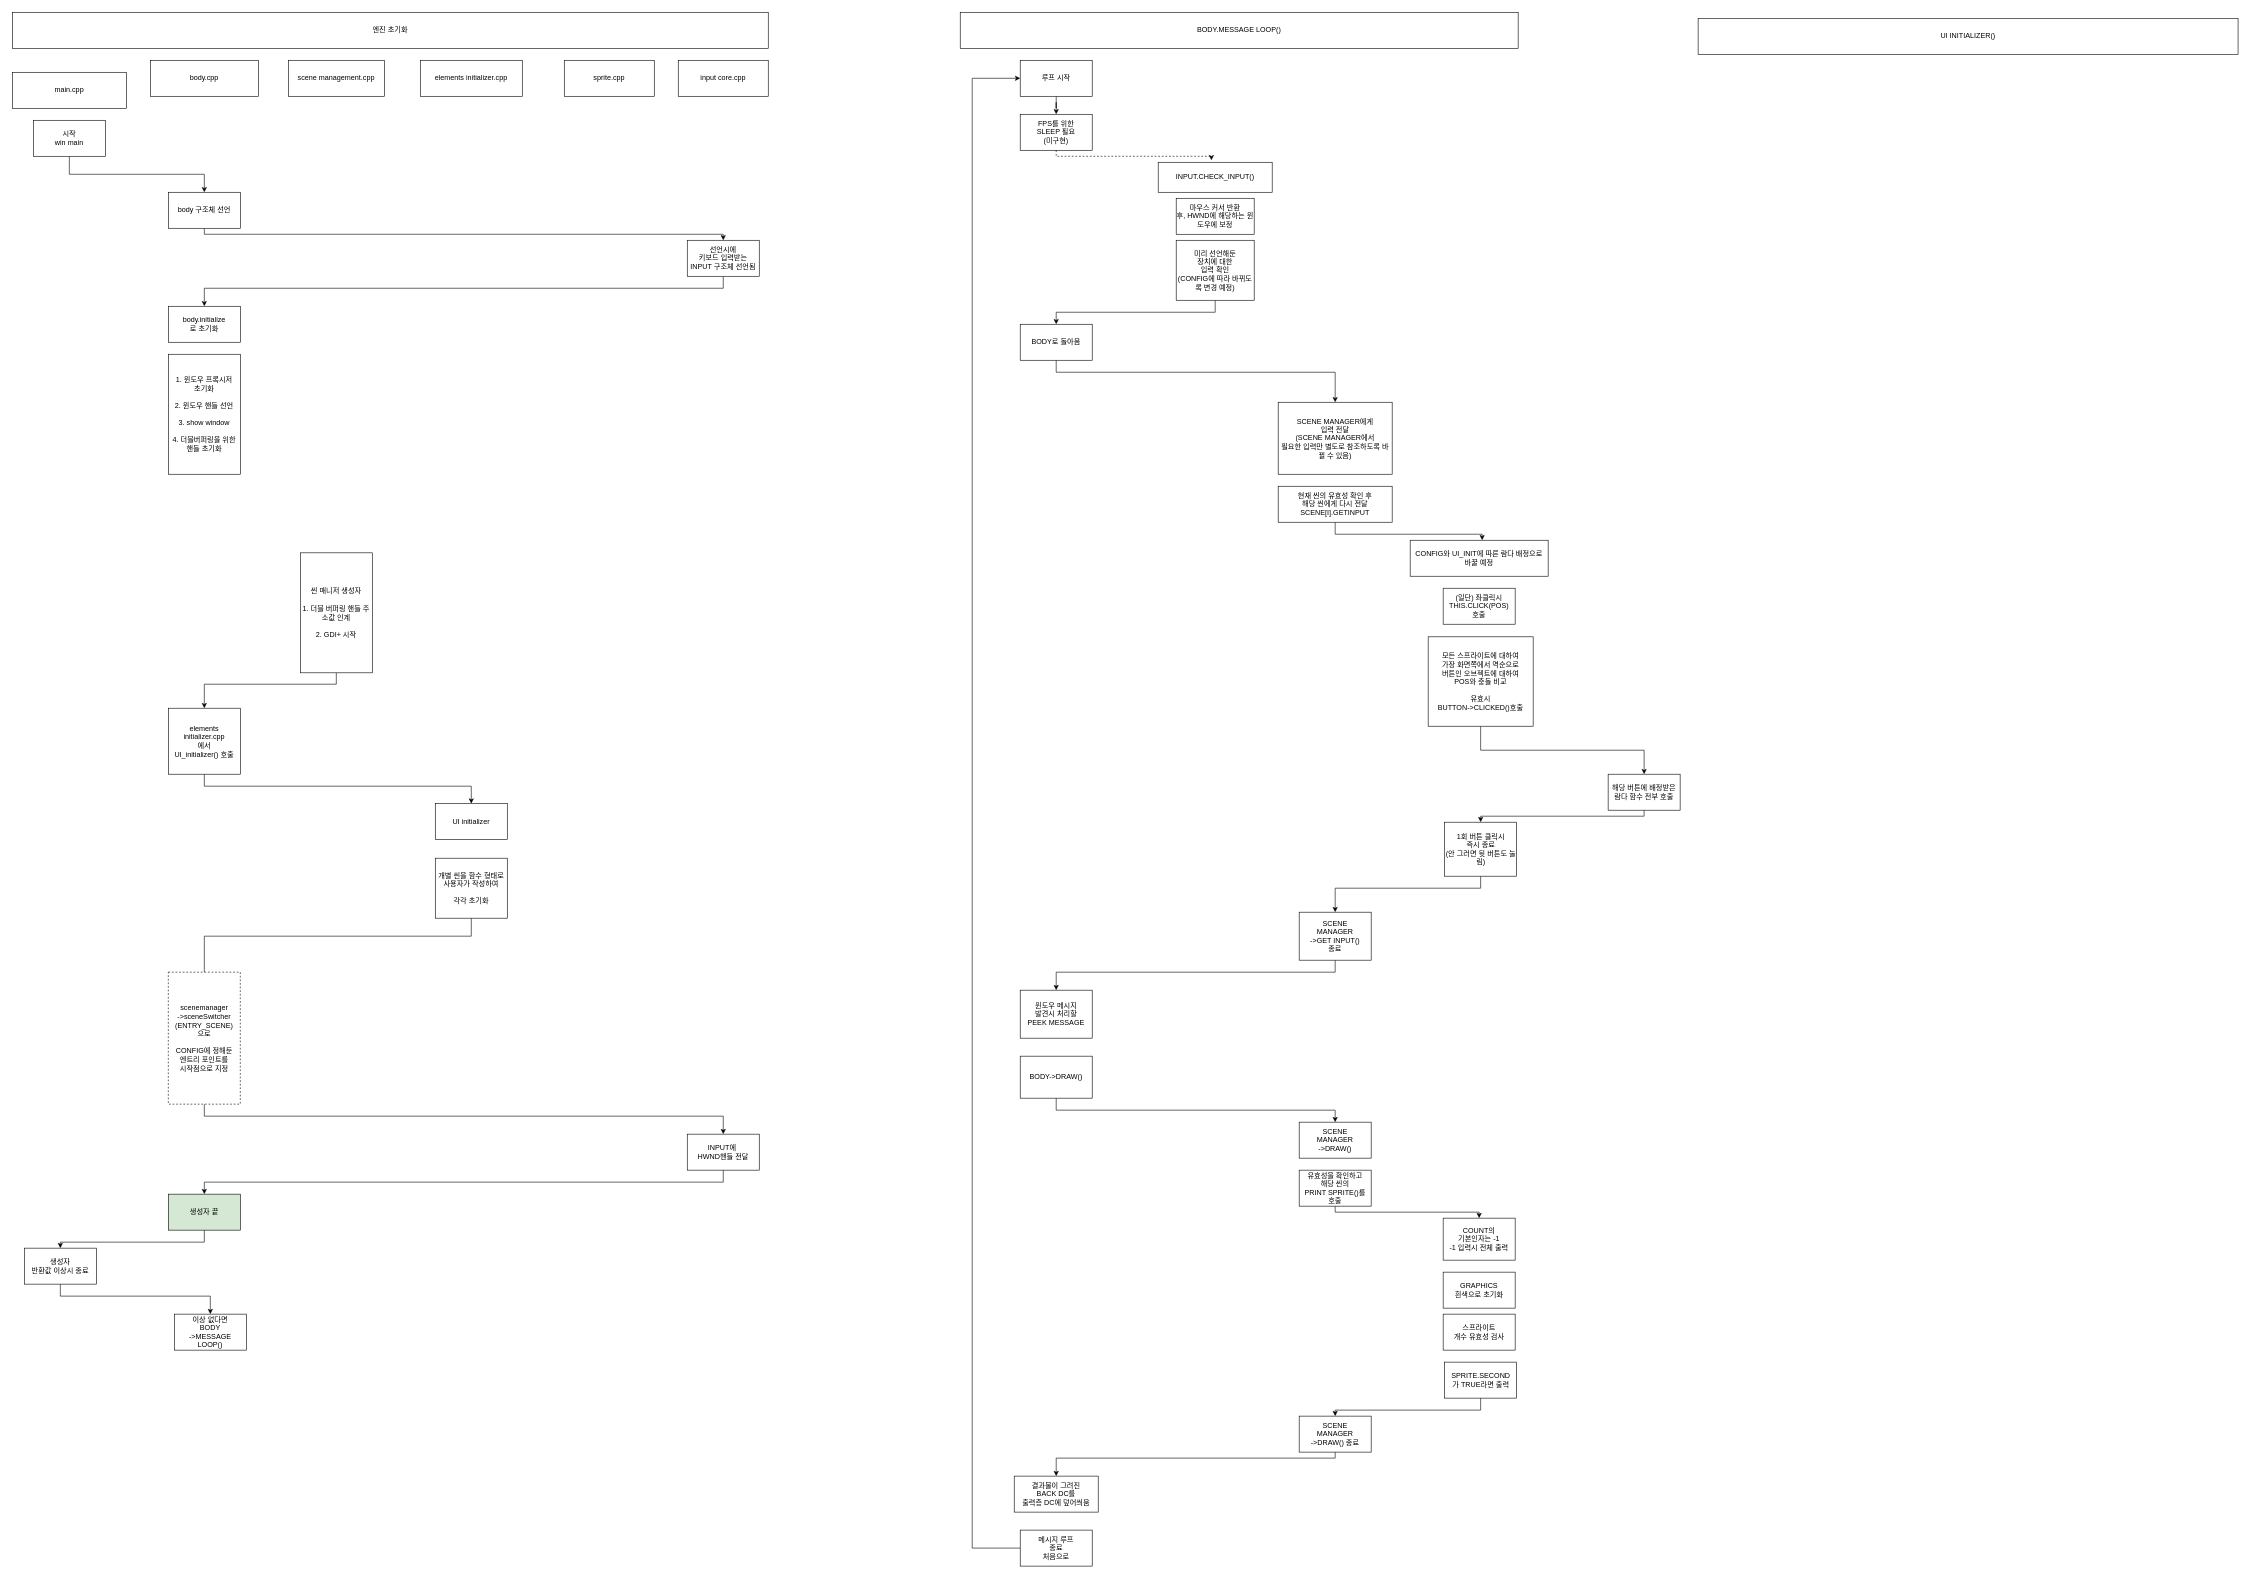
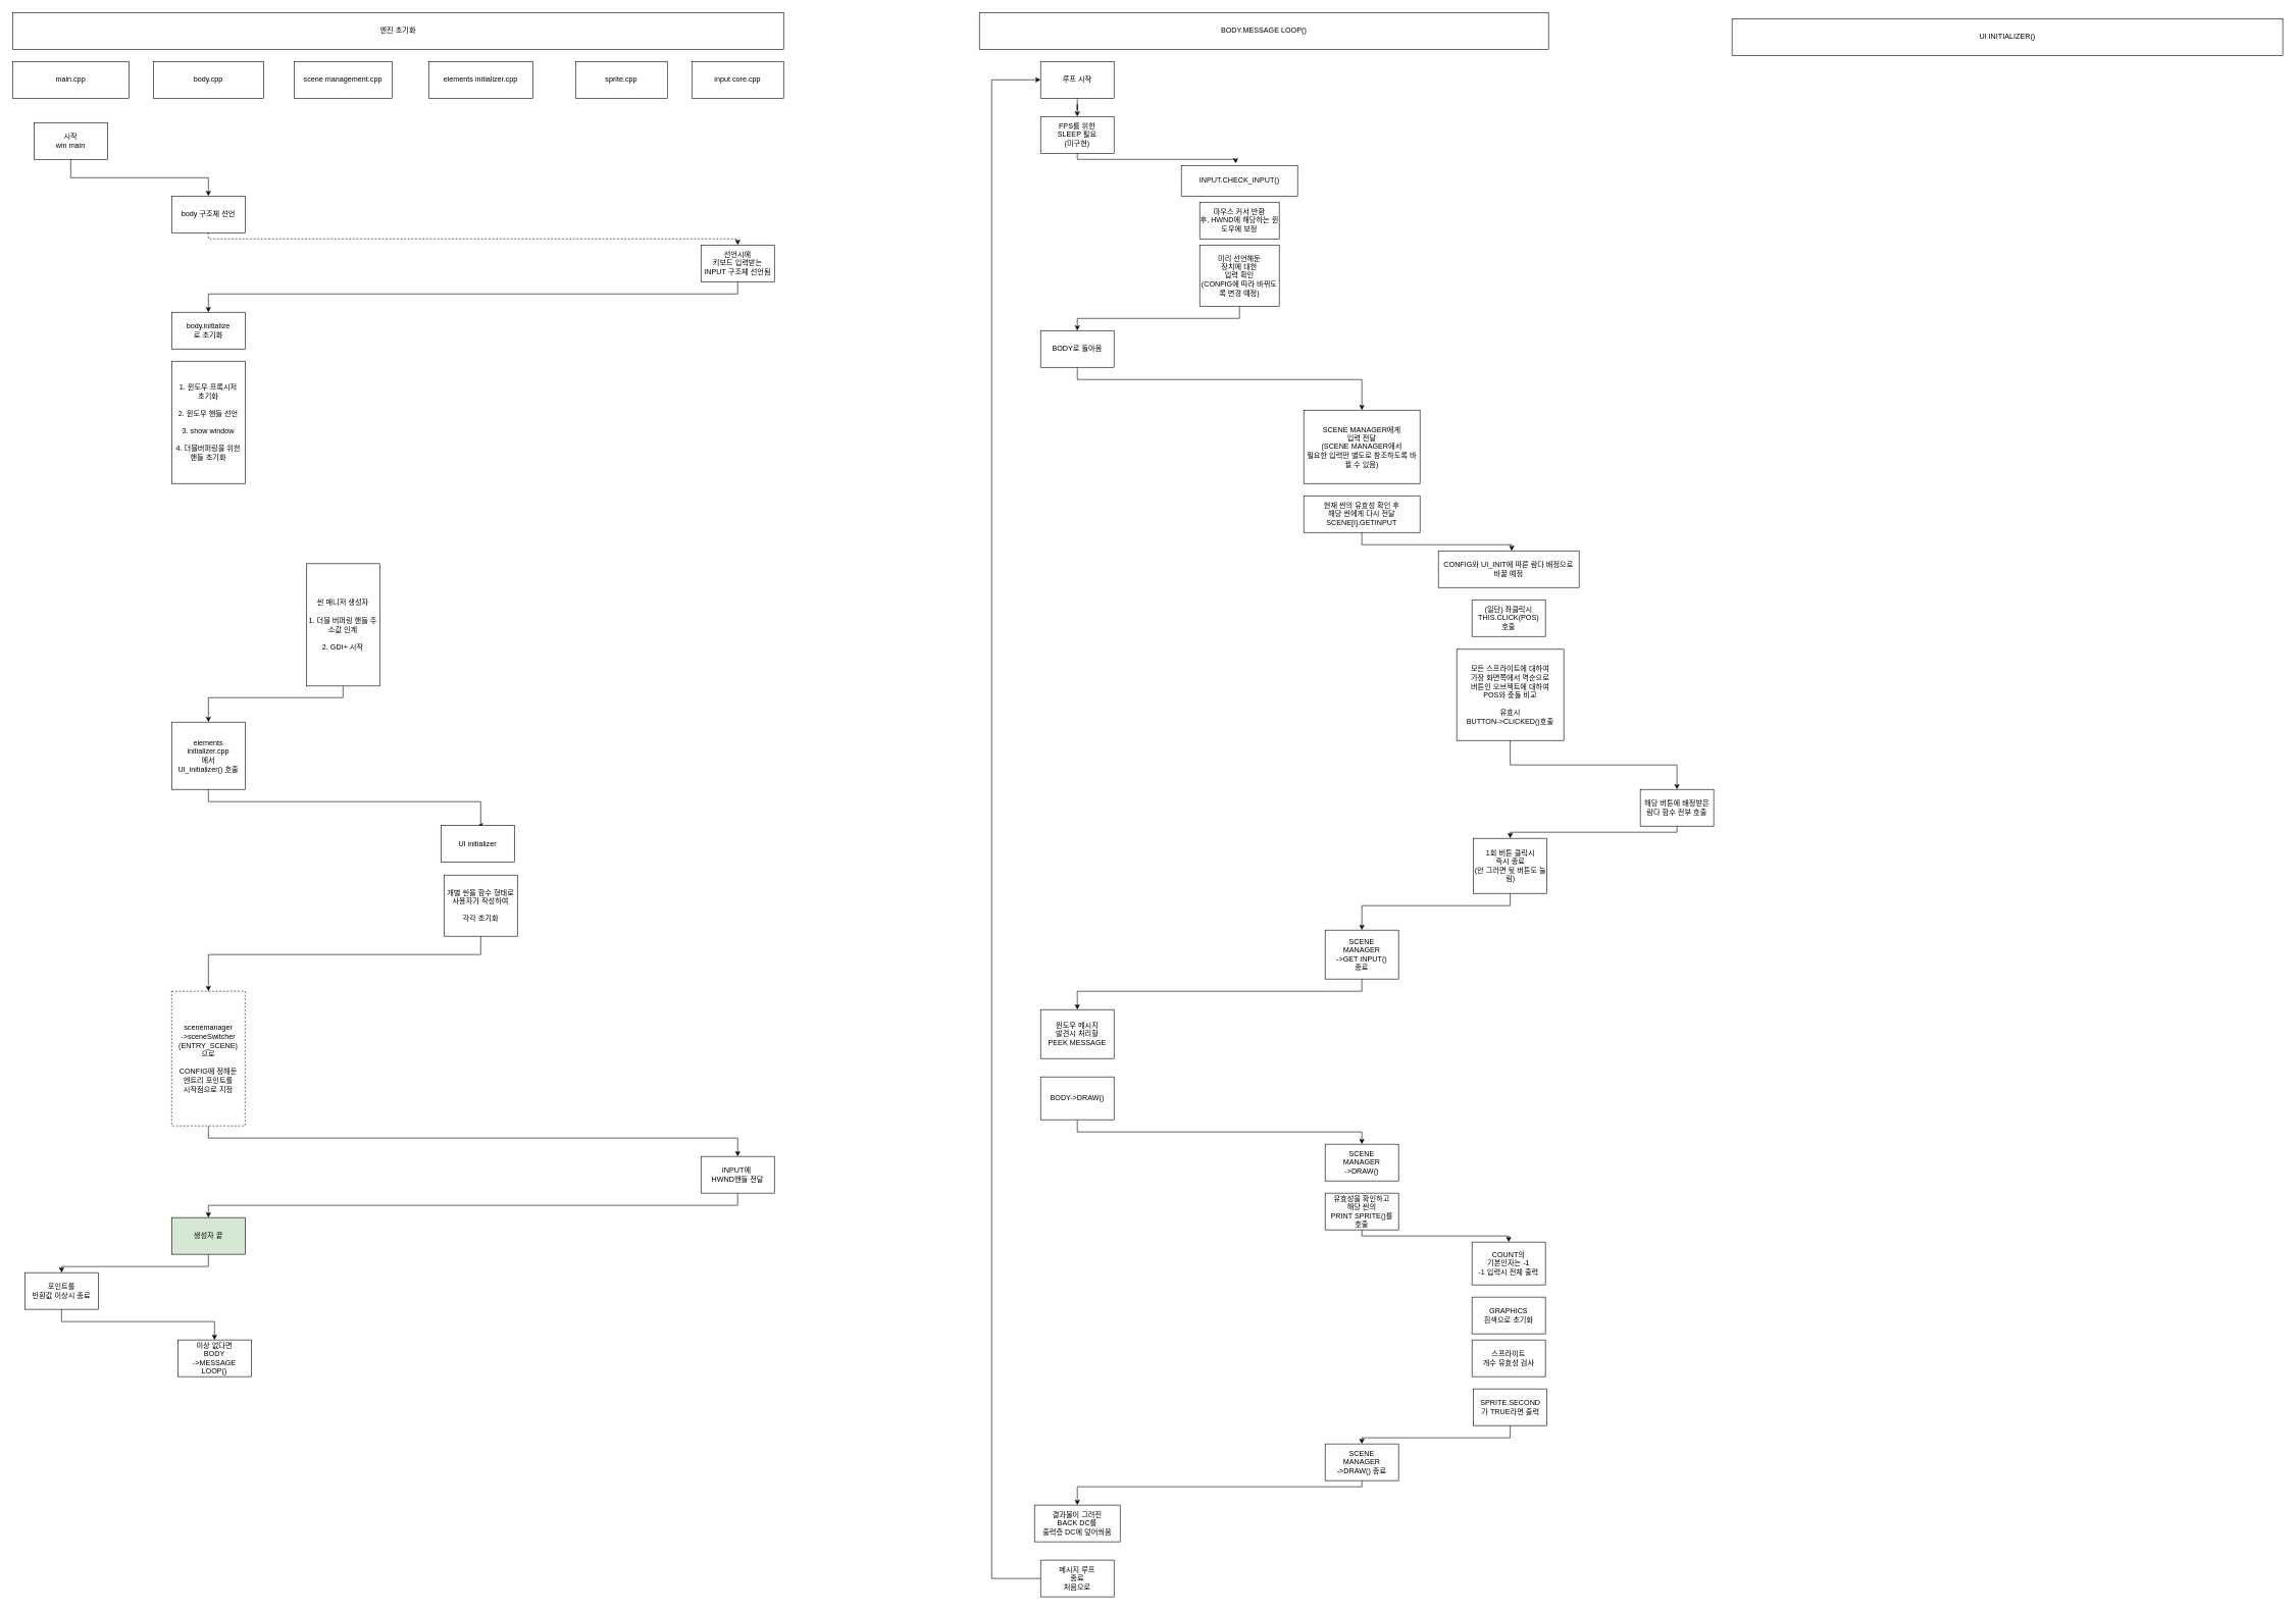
- <mxCell id="3" value="main.cpp" style="rounded=0;whiteSpace=wrap;html=1;" vertex="1" parent="1"><mxGeometry x="20" y="120" width="190" height="60" as="geometry" /></mxCell>
+ <mxCell id="3" value="main.cpp" style="rounded=0;whiteSpace=wrap;html=1;" vertex="1" parent="1"><mxGeometry x="20" width="190" height="60" as="geometry" y="100" /></mxCell>
- <mxCell id="39" style="edgeStyle=orthogonalEdgeStyle;rounded=0;orthogonalLoop=1;jettySize=auto;html=1;entryX=0.467;entryY=-0.068;entryDx=0;entryDy=0;entryPerimeter=0;dashed=1;" edge="1" parent="1" source="34" target="35"><mxGeometry relative="1" as="geometry"><Array as="points"><mxPoint x="1760" y="260" /><mxPoint x="2019" y="260" /></Array></mxGeometry></mxCell>
+ <mxCell id="39" style="edgeStyle=orthogonalEdgeStyle;rounded=0;orthogonalLoop=1;jettySize=auto;html=1;entryX=0.467;entryY=-0.068;entryDx=0;entryDy=0;entryPerimeter=0;" edge="1" parent="1" source="34" target="35"><mxGeometry relative="1" as="geometry"><Array as="points"><mxPoint x="1760" y="260" /><mxPoint x="2019" y="260" /></Array></mxGeometry></mxCell>
- <mxCell id="11" style="edgeStyle=orthogonalEdgeStyle;rounded=0;orthogonalLoop=1;jettySize=auto;html=1;entryX=0.5;entryY=0;entryDx=0;entryDy=0;" edge="1" parent="1" source="12" target="25"><mxGeometry relative="1" as="geometry"><Array as="points"><mxPoint x="340" y="390" /><mxPoint x="1205" y="390" /></Array></mxGeometry></mxCell>
+ <mxCell id="11" style="edgeStyle=orthogonalEdgeStyle;rounded=0;orthogonalLoop=1;jettySize=auto;html=1;entryX=0.5;entryY=0;entryDx=0;entryDy=0;dashed=1;" edge="1" parent="1" source="12" target="25"><mxGeometry relative="1" as="geometry"><Array as="points"><mxPoint x="340" y="390" /><mxPoint x="1205" y="390" /></Array></mxGeometry></mxCell>
- <mxCell id="19" value="UI initializer" style="rounded=0;whiteSpace=wrap;html=1;" vertex="1" parent="1"><mxGeometry x="725" y="1339" width="120" height="60" as="geometry" /></mxCell>
+ <mxCell id="19" value="UI initializer" style="rounded=0;whiteSpace=wrap;html=1;" vertex="1" parent="1"><mxGeometry x="720" y="1349" width="120" height="60" as="geometry" /></mxCell>
- <mxCell id="20" style="edgeStyle=orthogonalEdgeStyle;rounded=0;orthogonalLoop=1;jettySize=auto;html=1;entryX=0.5;entryY=0;entryDx=0;entryDy=0;endArrow=none;" edge="1" parent="1" source="21" target="23"><mxGeometry relative="1" as="geometry"><Array as="points"><mxPoint x="785" y="1560" /><mxPoint x="340" y="1560" /></Array></mxGeometry></mxCell>
+ <mxCell id="20" style="edgeStyle=orthogonalEdgeStyle;rounded=0;orthogonalLoop=1;jettySize=auto;html=1;entryX=0.5;entryY=0;entryDx=0;entryDy=0;" edge="1" parent="1" source="21" target="23"><mxGeometry relative="1" as="geometry"><Array as="points"><mxPoint x="785" y="1560" /><mxPoint x="340" y="1560" /></Array></mxGeometry></mxCell>
- <mxCell id="31" value="생성자&lt;div&gt;반환값 이상시 종료&lt;/div&gt;" style="rounded=0;whiteSpace=wrap;html=1;" vertex="1" parent="1"><mxGeometry x="40" y="2080" width="120" height="60" as="geometry" /></mxCell>
+ <mxCell id="31" value="포인트를&lt;div&gt;반환값 이상시 종료&lt;/div&gt;" style="rounded=0;whiteSpace=wrap;html=1;" vertex="1" parent="1"><mxGeometry x="40" y="2080" width="120" height="60" as="geometry" /></mxCell>
